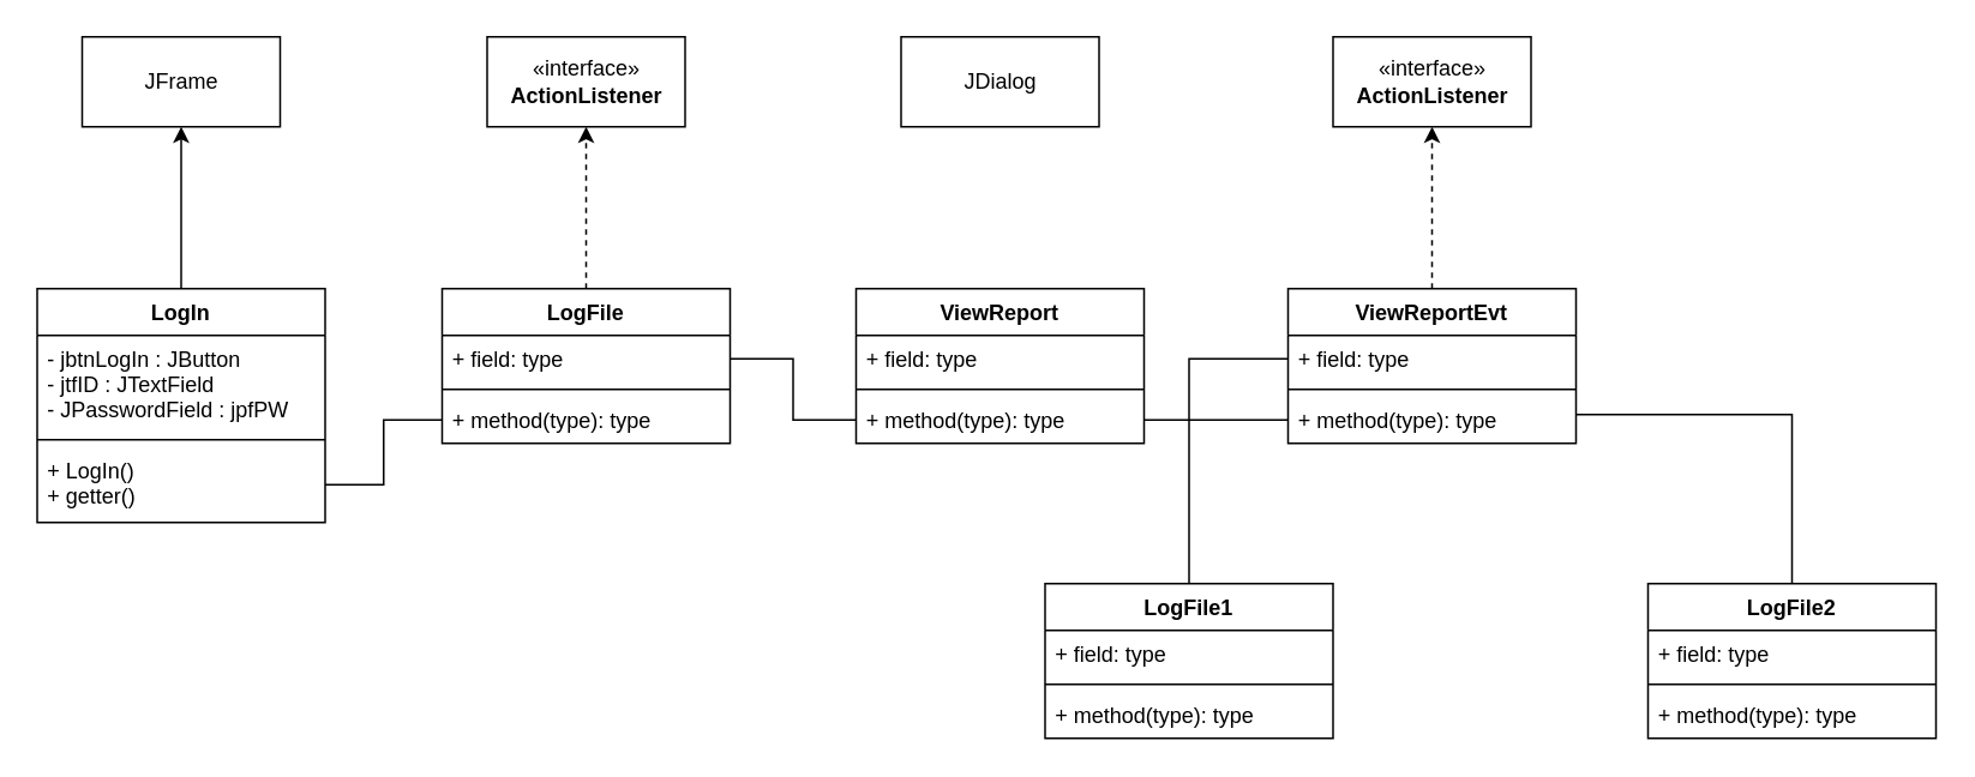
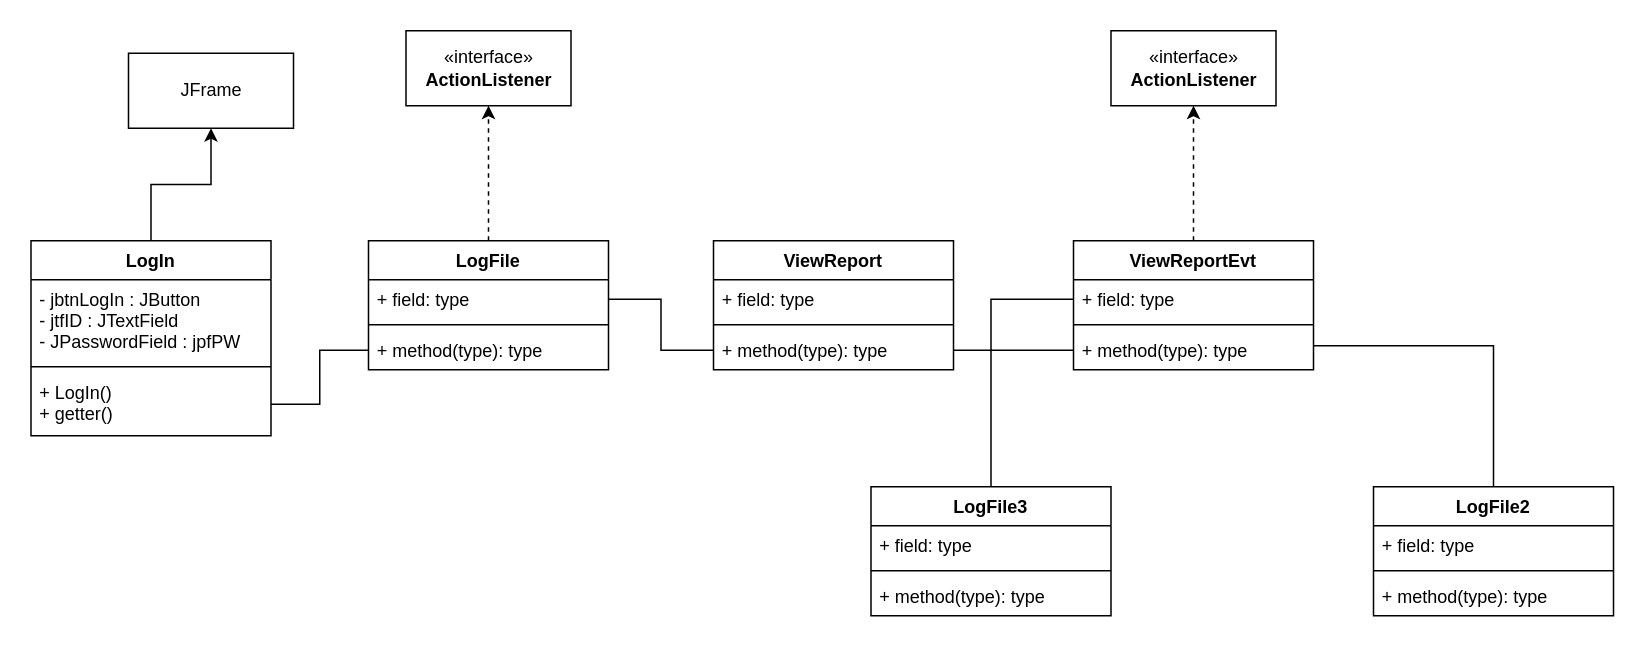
- <mxCell id="2" value="JFrame" style="html=1;" parent="1" vertex="1"><mxGeometry x="45" y="20" width="110" height="50" as="geometry" /></mxCell>
+ <mxCell id="2" value="JFrame" style="html=1;" parent="1" vertex="1"><mxGeometry x="85" y="35" width="110" height="50" as="geometry" /></mxCell>
- <mxCell id="15" value="JDialog" style="html=1;" parent="1" vertex="1"><mxGeometry x="500" y="20" width="110" height="50" as="geometry" /></mxCell>
- <mxCell id="28" value="LogFile1" style="swimlane;fontStyle=1;align=center;verticalAlign=top;childLayout=stackLayout;horizontal=1;startSize=26;horizontalStack=0;resizeParent=1;resizeParentMax=0;resizeLast=0;collapsible=1;marginBottom=0;" parent="1" vertex="1"><mxGeometry x="580" y="324" width="160" height="86" as="geometry" /></mxCell>
+ <mxCell id="28" value="LogFile3" style="swimlane;fontStyle=1;align=center;verticalAlign=top;childLayout=stackLayout;horizontal=1;startSize=26;horizontalStack=0;resizeParent=1;resizeParentMax=0;resizeLast=0;collapsible=1;marginBottom=0;" parent="1" vertex="1"><mxGeometry x="580" y="324" width="160" height="86" as="geometry" /></mxCell>
